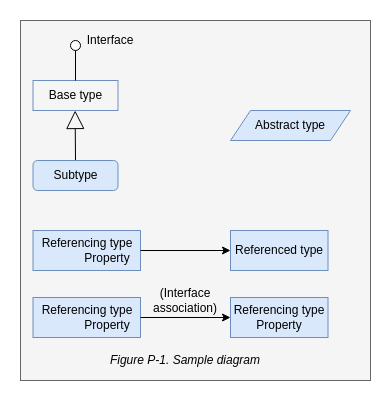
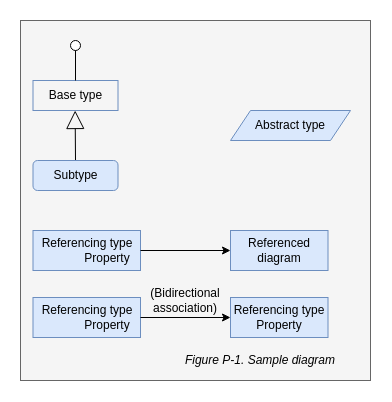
- <mxCell id="16" value="Interface" style="text;html=1;strokeColor=none;fillColor=none;align=center;verticalAlign=middle;whiteSpace=wrap;rounded=0;" vertex="1" parent="1"><mxGeometry x="80" y="30" width="60" height="20" as="geometry" /></mxCell>
- <mxCell id="10" value="Referenced type" style="rounded=0;whiteSpace=wrap;html=1;fillColor=#dae8fc;strokeColor=#6c8ebf;" vertex="1" parent="1"><mxGeometry x="230" y="230" width="97.5" height="40" as="geometry" /></mxCell>
+ <mxCell id="10" value="Referenced diagram" style="rounded=0;whiteSpace=wrap;html=1;fillColor=#dae8fc;strokeColor=#6c8ebf;" vertex="1" parent="1"><mxGeometry x="230" y="230" width="97.5" height="40" as="geometry" /></mxCell>
- <mxCell id="15" value="(Interface&lt;br&gt;association)" style="text;html=1;strokeColor=none;fillColor=none;align=center;verticalAlign=middle;whiteSpace=wrap;rounded=0;" vertex="1" parent="1"><mxGeometry x="140" y="290" width="90" height="20" as="geometry" /></mxCell>
+ <mxCell id="15" value="(Bidirectional&lt;br&gt;association)" style="text;html=1;strokeColor=none;fillColor=none;align=center;verticalAlign=middle;whiteSpace=wrap;rounded=0;" vertex="1" parent="1"><mxGeometry x="140" y="290" width="90" height="20" as="geometry" /></mxCell>
- <mxCell id="17" value="Figure P-1. Sample diagram" style="text;html=1;strokeColor=none;fillColor=none;align=center;verticalAlign=middle;whiteSpace=wrap;rounded=0;fontStyle=2" vertex="1" parent="1"><mxGeometry x="100" y="350" width="170" height="20" as="geometry" /></mxCell>
+ <mxCell id="17" value="Figure P-1. Sample diagram" style="text;html=1;strokeColor=none;fillColor=none;align=center;verticalAlign=middle;whiteSpace=wrap;rounded=0;fontStyle=2" vertex="1" parent="1"><mxGeometry x="175" y="350" width="170" height="20" as="geometry" /></mxCell>
